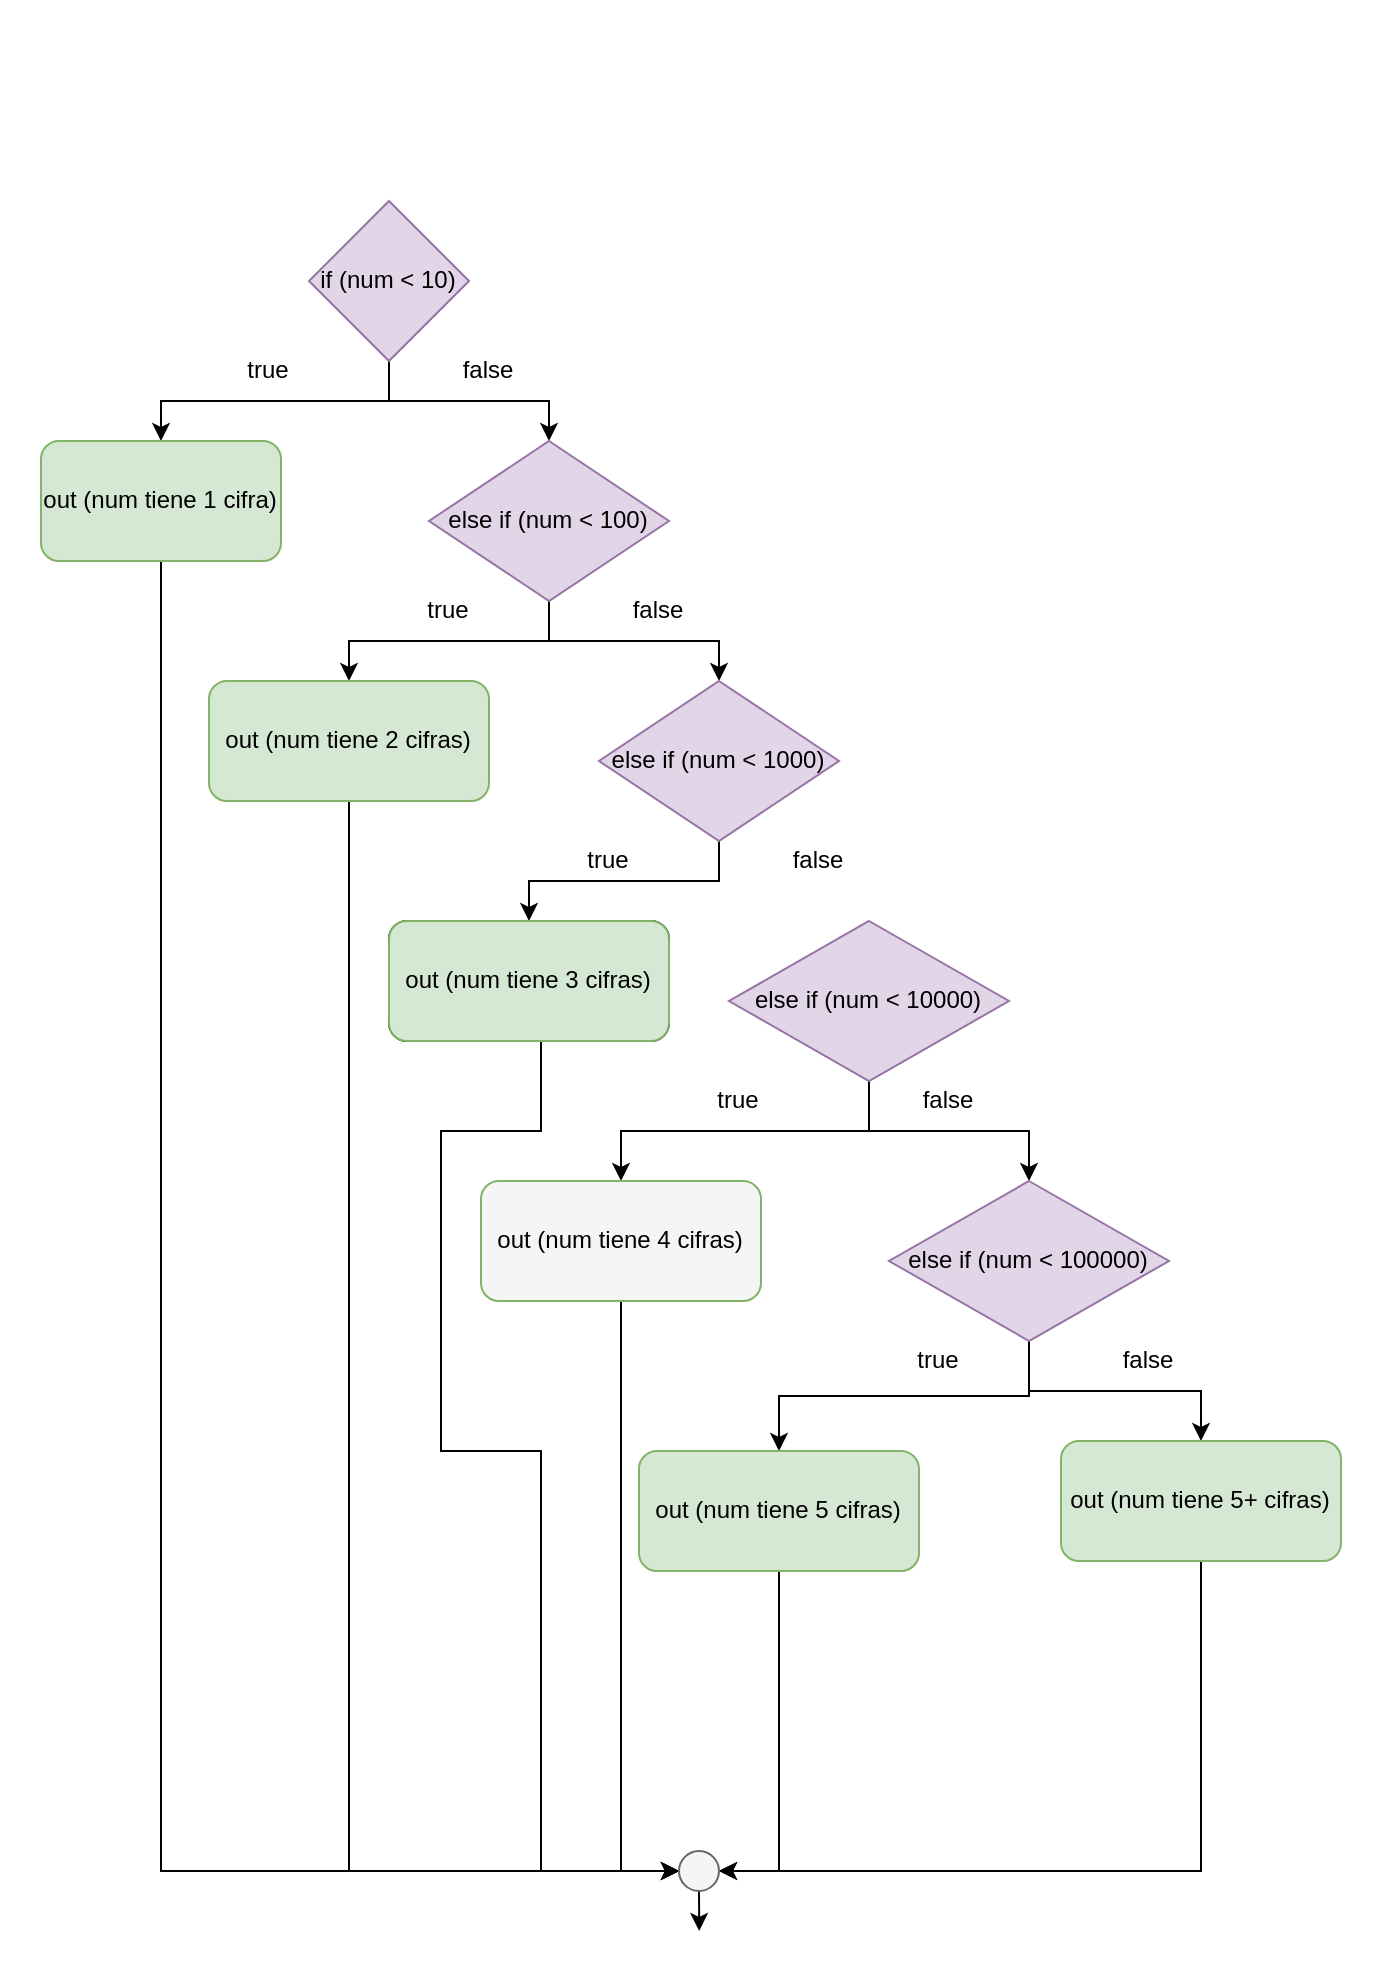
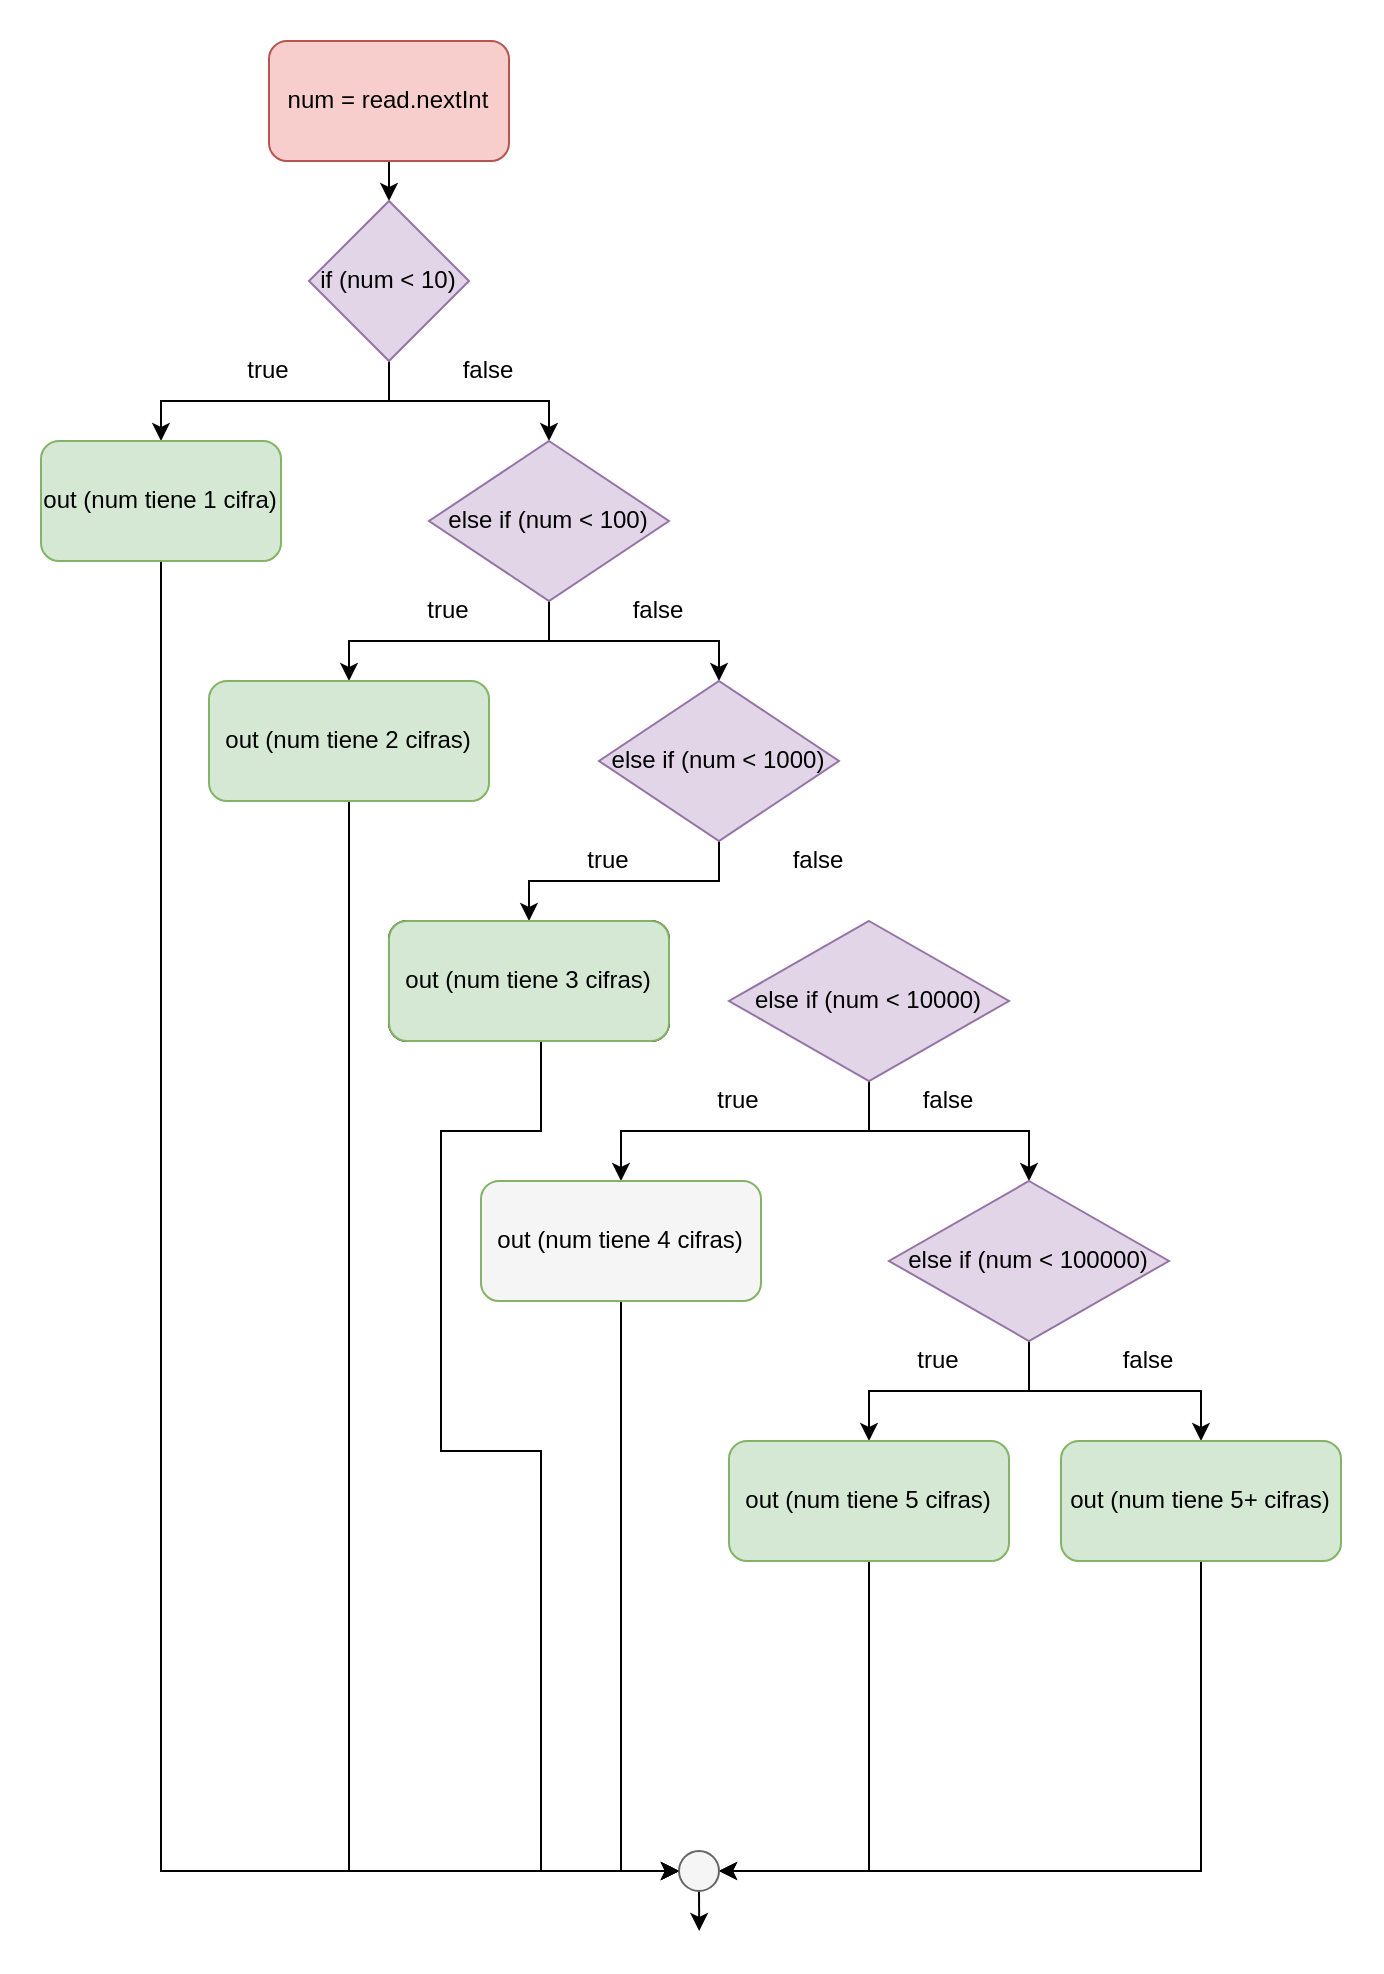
+ <mxCell id="3" value="num = read.nextInt" style="rounded=1;whiteSpace=wrap;html=1;fillColor=#f8cecc;strokeColor=#b85450;" vertex="1" parent="1"><mxGeometry x="134" y="20" width="120" height="60" as="geometry" /></mxCell>
+ <mxCell id="2" style="edgeStyle=orthogonalEdgeStyle;rounded=0;orthogonalLoop=1;jettySize=auto;html=1;exitX=0.5;exitY=1;exitDx=0;exitDy=0;entryX=0.5;entryY=0;entryDx=0;entryDy=0;" edge="1" parent="1" source="3" target="6"><mxGeometry relative="1" as="geometry" /></mxCell>
- <mxCell id="32" value="out (num tiene 5 cifras)" style="rounded=1;whiteSpace=wrap;html=1;fillColor=#d5e8d4;strokeColor=#82b366;" vertex="1" parent="1"><mxGeometry x="319" y="725" width="140" height="60" as="geometry" /></mxCell>
+ <mxCell id="32" value="out (num tiene 5 cifras)" style="rounded=1;whiteSpace=wrap;html=1;fillColor=#d5e8d4;strokeColor=#82b366;" vertex="1" parent="1"><mxGeometry x="364" y="720" width="140" height="60" as="geometry" /></mxCell>
